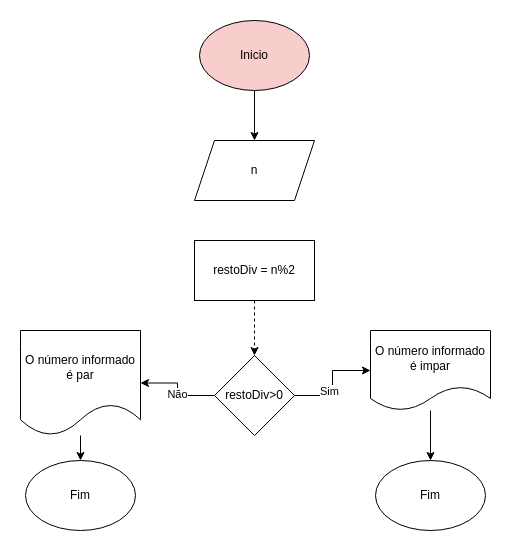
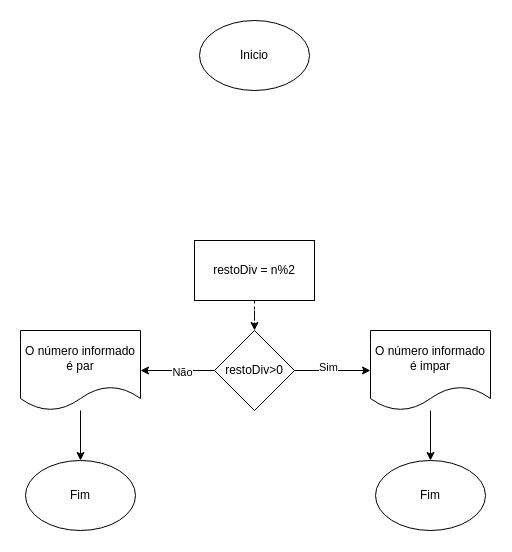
- <mxCell id="3" value="Inicio" style="ellipse;whiteSpace=wrap;html=1;fillColor=#f8cecc;" vertex="1" parent="1"><mxGeometry x="199" y="20" width="110" height="70" as="geometry" /></mxCell>
+ <mxCell id="3" value="Inicio" style="ellipse;whiteSpace=wrap;html=1;" vertex="1" parent="1"><mxGeometry x="199" y="20" width="110" height="70" as="geometry" /></mxCell>
- <mxCell id="2" value="" style="edgeStyle=orthogonalEdgeStyle;rounded=0;orthogonalLoop=1;jettySize=auto;html=1;" edge="1" parent="1" source="3" target="4"><mxGeometry relative="1" as="geometry" /></mxCell>
- <mxCell id="4" value="n" style="shape=parallelogram;perimeter=parallelogramPerimeter;whiteSpace=wrap;html=1;fixedSize=1;" vertex="1" parent="1"><mxGeometry x="194" y="140" width="120" height="60" as="geometry" /></mxCell>
- <mxCell id="15" value="O número informado é par" style="shape=document;whiteSpace=wrap;html=1;boundedLbl=1;" vertex="1" parent="1"><mxGeometry x="20" y="330" width="120" height="105" as="geometry" /></mxCell>
+ <mxCell id="15" value="O número informado é par" style="shape=document;whiteSpace=wrap;html=1;boundedLbl=1;" vertex="1" parent="1"><mxGeometry x="20" y="330" width="120" height="80" as="geometry" /></mxCell>
- <mxCell id="11" value="restoDiv&amp;gt;0" style="rhombus;whiteSpace=wrap;html=1;" vertex="1" parent="1"><mxGeometry x="214" y="355" width="80" height="80" as="geometry" /></mxCell>
+ <mxCell id="11" value="restoDiv&amp;gt;0" style="rhombus;whiteSpace=wrap;html=1;" vertex="1" parent="1"><mxGeometry x="214" y="330" width="80" height="80" as="geometry" /></mxCell>
